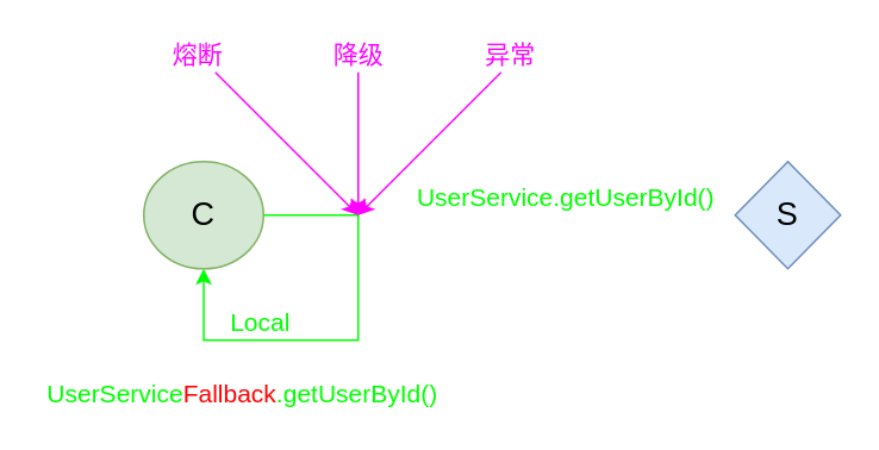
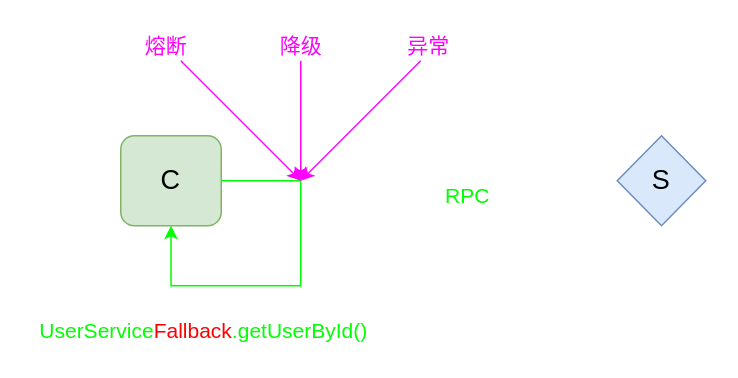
- <mxCell id="4" value="&lt;font style=&quot;font-size: 14px&quot; color=&quot;#00ff00&quot;&gt;UserService.getUserById()&lt;/font&gt;" style="text;html=1;align=center;verticalAlign=middle;resizable=0;points=[];autosize=1;strokeColor=none;fillColor=none;" vertex="1" parent="1"><mxGeometry x="226" y="100" width="180" height="20" as="geometry" /></mxCell>
- <mxCell id="2" value="C" style="ellipse;whiteSpace=wrap;html=1;fontSize=18;fillColor=#d5e8d4;strokeColor=#82b366;" vertex="1" parent="1"><mxGeometry x="80" y="90" width="67" height="60" as="geometry" /></mxCell>
+ <mxCell id="2" value="C" style="rounded=1;whiteSpace=wrap;html=1;fontSize=18;fillColor=#d5e8d4;strokeColor=#82b366;" vertex="1" parent="1"><mxGeometry x="80" y="90" width="67" height="60" as="geometry" /></mxCell>
+ <mxCell id="7" value="&lt;font color=&quot;#00ff00&quot;&gt;RPC&lt;/font&gt;" style="text;html=1;align=center;verticalAlign=middle;resizable=0;points=[];autosize=1;strokeColor=none;fillColor=none;fontSize=14;fontColor=#FF0000;" vertex="1" parent="1"><mxGeometry x="286" y="120" width="50" height="20" as="geometry" /></mxCell>
- <mxCell id="8" value="&lt;font color=&quot;#00ff00&quot;&gt;Local&lt;/font&gt;" style="text;html=1;align=center;verticalAlign=middle;resizable=0;points=[];autosize=1;strokeColor=none;fillColor=none;fontSize=14;fontColor=#FF0000;" vertex="1" parent="1"><mxGeometry x="120" y="170" width="50" height="20" as="geometry" /></mxCell>
